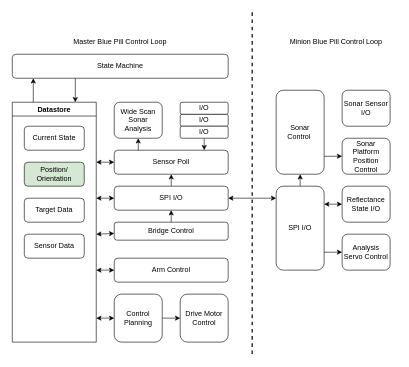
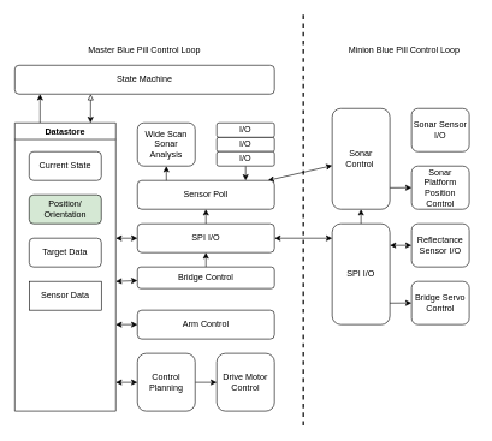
- <mxCell id="36" style="edgeStyle=none;html=1;exitX=0.75;exitY=0;exitDx=0;exitDy=0;entryX=0.292;entryY=1;entryDx=0;entryDy=0;entryPerimeter=0;startArrow=classic;startFill=1;endArrow=none;endFill=0;" parent="1" source="37" target="9" edge="1"><mxGeometry relative="1" as="geometry" /></mxCell>
+ <mxCell id="36" style="edgeStyle=none;html=1;exitX=0.75;exitY=0;exitDx=0;exitDy=0;entryX=0.292;entryY=1;entryDx=0;entryDy=0;entryPerimeter=0;startArrow=classic;startFill=1;endArrow=block;endFill=0;" parent="1" source="37" target="9" edge="1"><mxGeometry relative="1" as="geometry" /></mxCell>
- <mxCell id="10" style="edgeStyle=none;html=1;entryX=1;entryY=0.25;entryDx=0;entryDy=0;startArrow=classic;startFill=1;endArrow=classic;endFill=1;" parent="1" source="11" target="37" edge="1"><mxGeometry relative="1" as="geometry" /></mxCell>
+ <mxCell id="10" style="edgeStyle=none;html=1;startArrow=classic;startFill=1;endArrow=classic;endFill=1;" parent="1" source="11" target="8" edge="1"><mxGeometry relative="1" as="geometry" /></mxCell>
- <mxCell id="32" value="Reflectance State I/O" style="rounded=1;whiteSpace=wrap;html=1;" parent="1" vertex="1"><mxGeometry x="570" y="310" width="80" height="60" as="geometry" /></mxCell>
+ <mxCell id="32" value="Reflectance Sensor I/O" style="rounded=1;whiteSpace=wrap;html=1;" parent="1" vertex="1"><mxGeometry x="570" y="310" width="80" height="60" as="geometry" /></mxCell>
- <mxCell id="41" value="Sensor Data" style="rounded=1;whiteSpace=wrap;html=1;" parent="37" vertex="1"><mxGeometry x="20" y="220" width="100" height="40" as="geometry" /></mxCell>
+ <mxCell id="41" value="Sensor Data" style="whiteSpace=wrap;html=1;rounded=0;" parent="37" vertex="1"><mxGeometry x="20" y="220" width="100" height="40" as="geometry" /></mxCell>
- <mxCell id="34" value="Analysis Servo Control" style="rounded=1;whiteSpace=wrap;html=1;" parent="1" vertex="1"><mxGeometry x="570" y="390" width="80" height="60" as="geometry" /></mxCell>
+ <mxCell id="34" value="Bridge Servo Control" style="rounded=1;whiteSpace=wrap;html=1;" parent="1" vertex="1"><mxGeometry x="570" y="390" width="80" height="60" as="geometry" /></mxCell>
